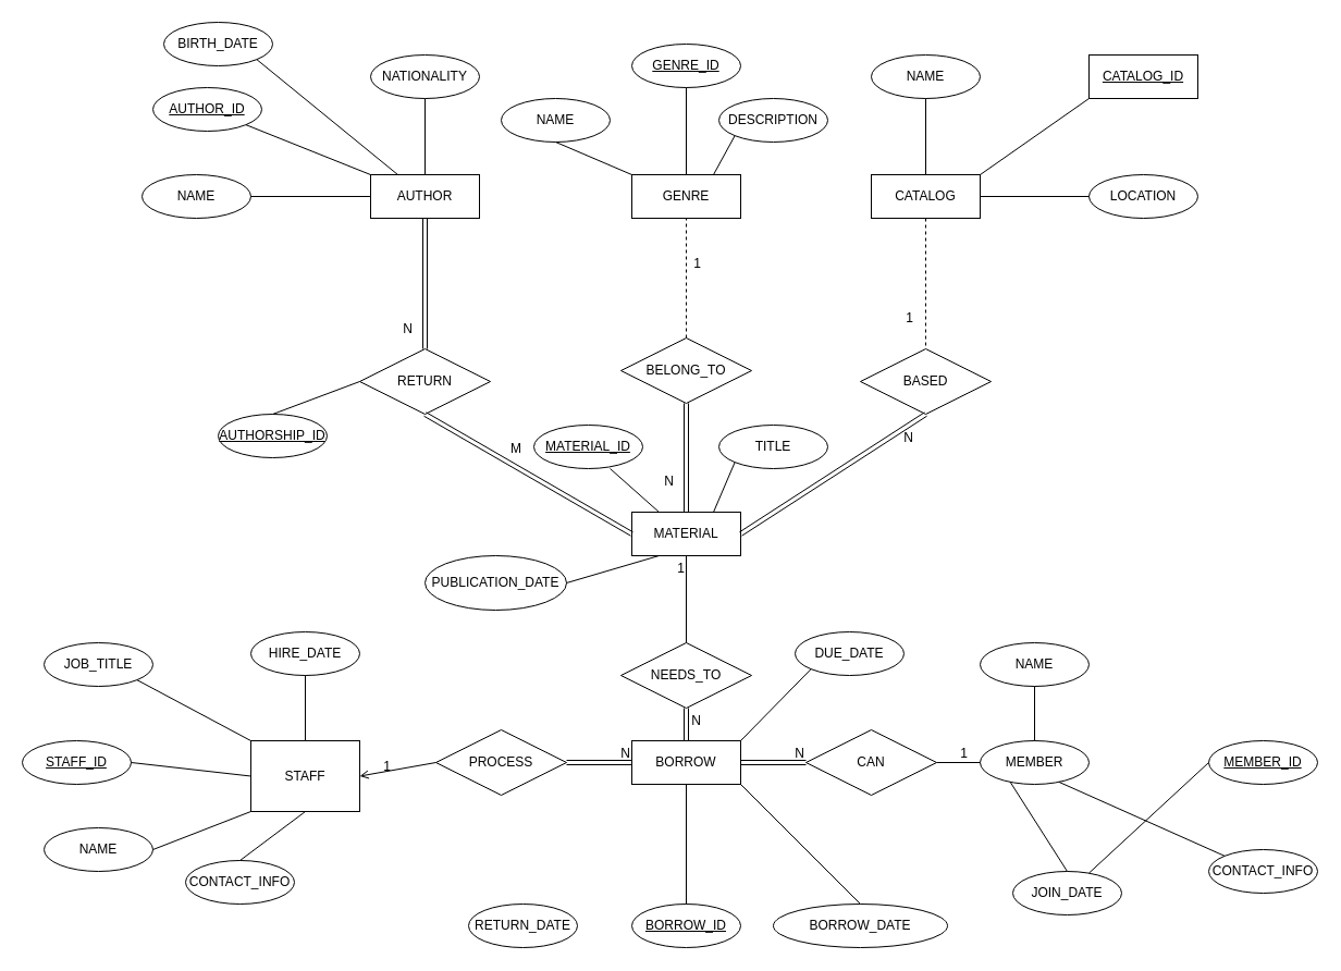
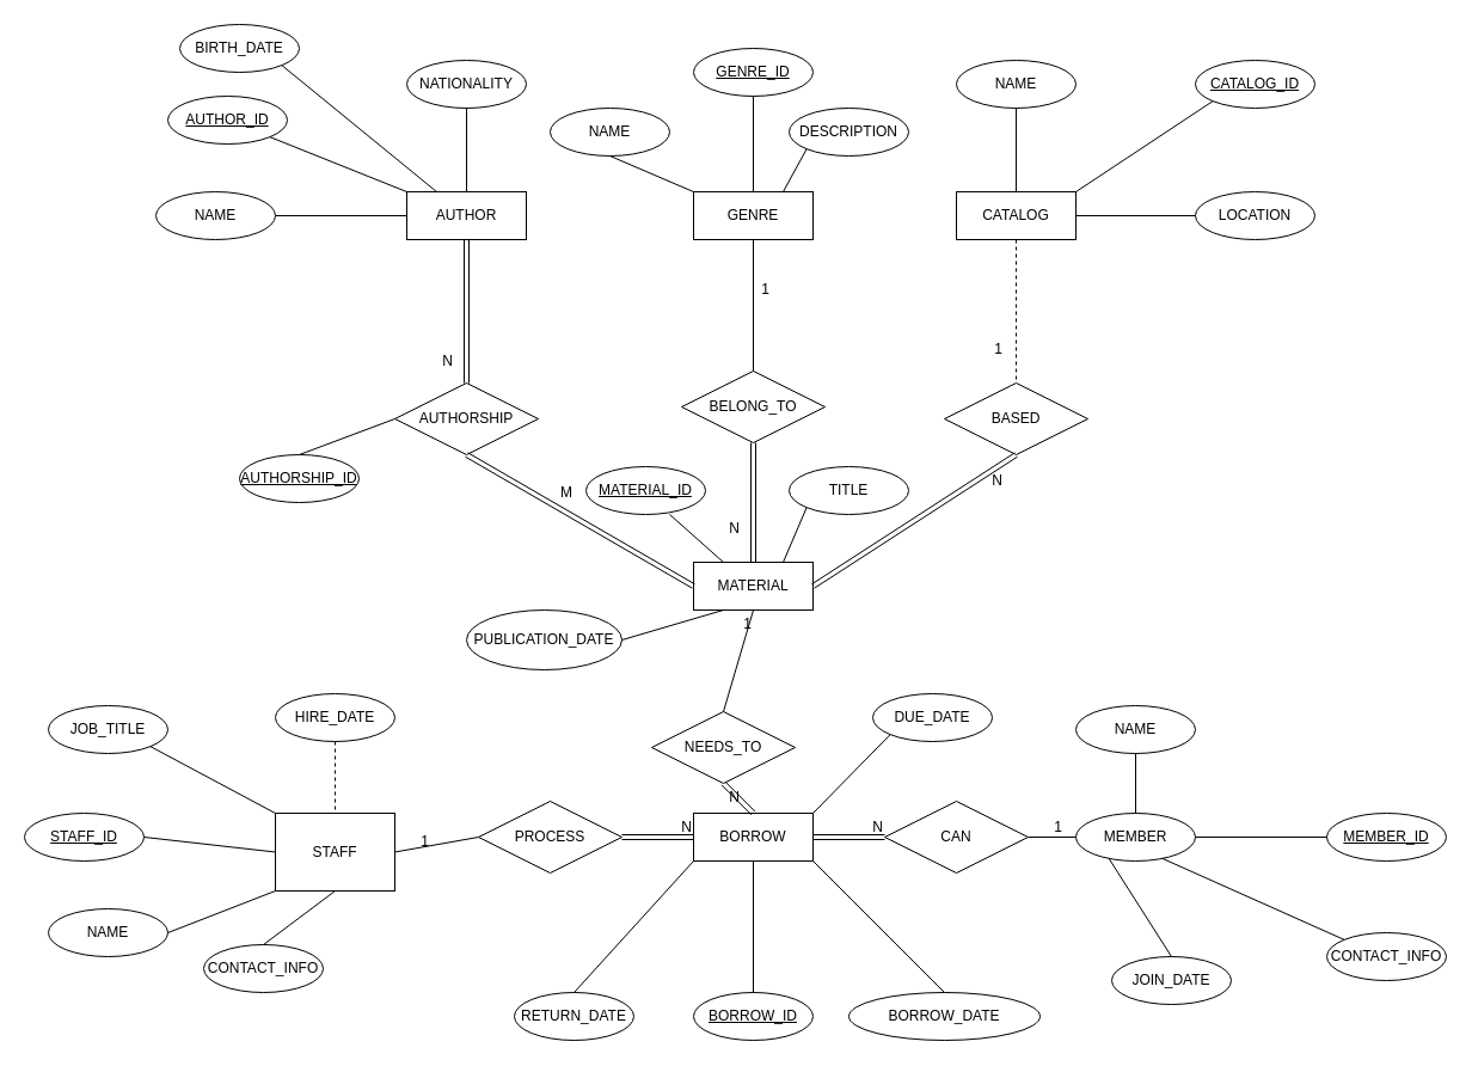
- <mxCell id="38" value="CATALOG_ID" style="whiteSpace=wrap;html=1;align=center;fontStyle=4;rounded=0;" parent="1" vertex="1"><mxGeometry x="1000" y="50" width="100" height="40" as="geometry" /></mxCell>
+ <mxCell id="38" value="CATALOG_ID" style="ellipse;whiteSpace=wrap;html=1;align=center;fontStyle=4;" parent="1" vertex="1"><mxGeometry x="1000" y="50" width="100" height="40" as="geometry" /></mxCell>
- <mxCell id="92" value="" style="endArrow=none;html=1;rounded=0;entryX=0.5;entryY=1;entryDx=0;entryDy=0;exitX=0.5;exitY=0;exitDx=0;exitDy=0;dashed=1;" edge="1" parent="1" source="9" target="3"><mxGeometry relative="1" as="geometry"><mxPoint x="730" y="420" as="sourcePoint" /><mxPoint x="890" y="420" as="targetPoint" /></mxGeometry></mxCell>
+ <mxCell id="92" value="" style="endArrow=none;html=1;rounded=0;entryX=0.5;entryY=1;entryDx=0;entryDy=0;exitX=0.5;exitY=0;exitDx=0;exitDy=0;" edge="1" parent="1" source="9" target="3"><mxGeometry relative="1" as="geometry"><mxPoint x="730" y="420" as="sourcePoint" /><mxPoint x="890" y="420" as="targetPoint" /></mxGeometry></mxCell>
- <mxCell id="83" value="RETURN" style="shape=rhombus;perimeter=rhombusPerimeter;whiteSpace=wrap;html=1;align=center;" vertex="1" parent="1"><mxGeometry x="330" y="320" width="120" height="60" as="geometry" /></mxCell>
+ <mxCell id="83" value="AUTHORSHIP" style="shape=rhombus;perimeter=rhombusPerimeter;whiteSpace=wrap;html=1;align=center;" vertex="1" parent="1"><mxGeometry x="330" y="320" width="120" height="60" as="geometry" /></mxCell>
- <mxCell id="17" value="NEEDS_TO" style="shape=rhombus;perimeter=rhombusPerimeter;whiteSpace=wrap;html=1;align=center;" parent="1" vertex="1"><mxGeometry x="570" y="590" width="120" height="60" as="geometry" /></mxCell>
+ <mxCell id="17" value="NEEDS_TO" style="shape=rhombus;perimeter=rhombusPerimeter;whiteSpace=wrap;html=1;align=center;" parent="1" vertex="1"><mxGeometry x="545" y="595" width="120" height="60" as="geometry" /></mxCell>
- <mxCell id="55" value="" style="endArrow=none;html=1;rounded=0;exitX=0.5;exitY=1;exitDx=0;exitDy=0;entryX=0.5;entryY=0;entryDx=0;entryDy=0;" parent="1" source="51" target="7" edge="1"><mxGeometry relative="1" as="geometry"><mxPoint x="520" y="630" as="sourcePoint" /><mxPoint x="680" y="630" as="targetPoint" /></mxGeometry></mxCell>
+ <mxCell id="55" value="" style="endArrow=none;html=1;rounded=0;exitX=0.5;exitY=1;exitDx=0;exitDy=0;entryX=0.5;entryY=0;entryDx=0;entryDy=0;dashed=1;" parent="1" source="51" target="7" edge="1"><mxGeometry relative="1" as="geometry"><mxPoint x="520" y="630" as="sourcePoint" /><mxPoint x="680" y="630" as="targetPoint" /></mxGeometry></mxCell>
- <mxCell id="90" value="" style="endArrow=open;html=1;rounded=0;exitX=0;exitY=0.5;exitDx=0;exitDy=0;entryX=1;entryY=0.5;entryDx=0;entryDy=0;" edge="1" parent="1" source="11" target="7"><mxGeometry relative="1" as="geometry"><mxPoint x="780" y="520" as="sourcePoint" /><mxPoint x="940" y="520" as="targetPoint" /></mxGeometry></mxCell>
+ <mxCell id="90" value="" style="endArrow=none;html=1;rounded=0;exitX=0;exitY=0.5;exitDx=0;exitDy=0;entryX=1;entryY=0.5;entryDx=0;entryDy=0;" edge="1" parent="1" source="11" target="7"><mxGeometry relative="1" as="geometry"><mxPoint x="780" y="520" as="sourcePoint" /><mxPoint x="940" y="520" as="targetPoint" /></mxGeometry></mxCell>
- <mxCell id="65" value="" style="endArrow=none;html=1;rounded=0;exitX=0;exitY=0.5;exitDx=0;exitDy=0;" parent="1" source="60" target="63" edge="1"><mxGeometry relative="1" as="geometry"><mxPoint x="690" y="630" as="sourcePoint" /><mxPoint x="850" y="630" as="targetPoint" /></mxGeometry></mxCell>
+ <mxCell id="65" value="" style="endArrow=none;html=1;rounded=0;entryX=1;entryY=0.5;entryDx=0;entryDy=0;exitX=0;exitY=0.5;exitDx=0;exitDy=0;" parent="1" source="60" target="8" edge="1"><mxGeometry relative="1" as="geometry"><mxPoint x="690" y="630" as="sourcePoint" /><mxPoint x="850" y="630" as="targetPoint" /></mxGeometry></mxCell>
+ <mxCell id="75" value="" style="endArrow=none;html=1;rounded=0;entryX=0.5;entryY=0;entryDx=0;entryDy=0;exitX=0;exitY=1;exitDx=0;exitDy=0;" parent="1" source="6" target="69" edge="1"><mxGeometry relative="1" as="geometry"><mxPoint x="570" y="580" as="sourcePoint" /><mxPoint x="730" y="580" as="targetPoint" /></mxGeometry></mxCell>
